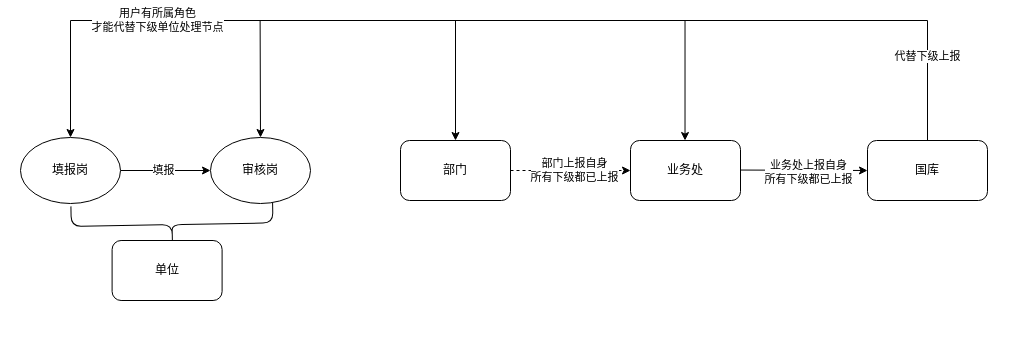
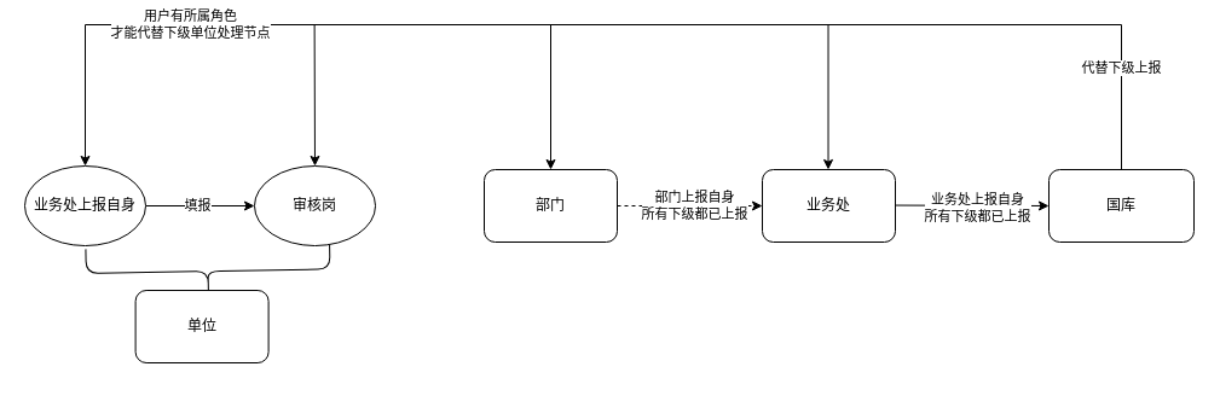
- <mxCell id="12" value="填报岗" style="ellipse;whiteSpace=wrap;html=1;" vertex="1" parent="1"><mxGeometry x="20" y="137" width="100" height="66" as="geometry" /></mxCell>
+ <mxCell id="12" value="业务处上报自身" style="ellipse;whiteSpace=wrap;html=1;" vertex="1" parent="1"><mxGeometry x="20" y="137" width="100" height="66" as="geometry" /></mxCell>
